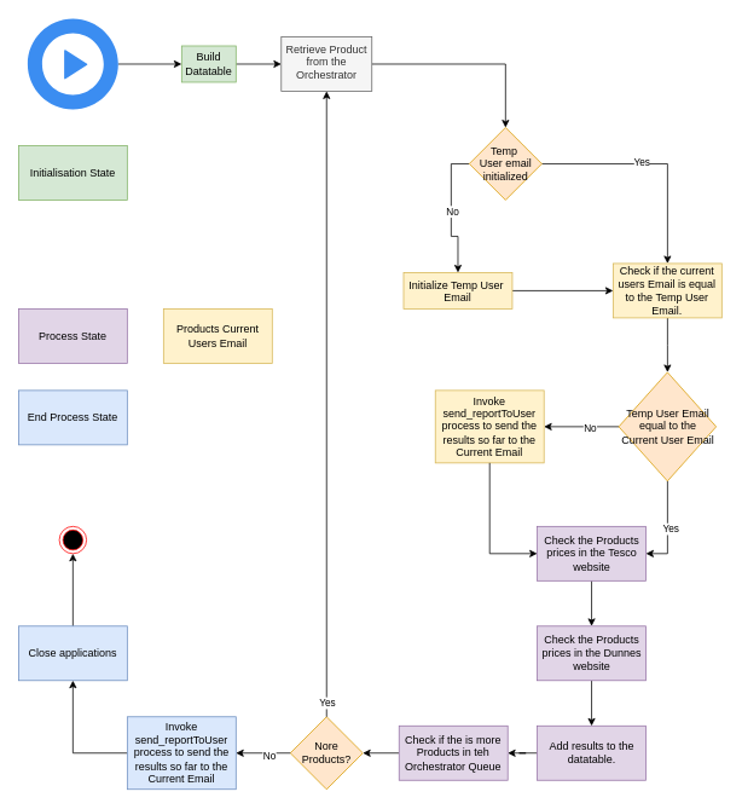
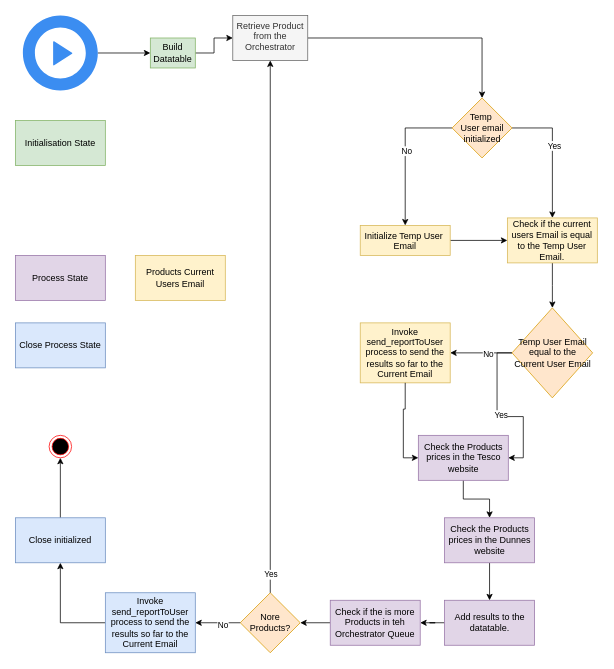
- <mxCell id="7" value="Retrieve Product from the Orchestrator" style="whiteSpace=wrap;html=1;verticalAlign=top;sketch=0;shadow=0;fillColor=#f5f5f5;strokeColor=#666666;fontColor=#333333;" vertex="1" parent="1"><mxGeometry x="310" y="40" width="100" height="60" as="geometry" /></mxCell>
+ <mxCell id="7" value="Retrieve Product from the Orchestrator" style="whiteSpace=wrap;html=1;verticalAlign=top;sketch=0;shadow=0;fillColor=#f5f5f5;strokeColor=#666666;fontColor=#333333;" vertex="1" parent="1"><mxGeometry x="310" y="20" width="100" height="60" as="geometry" /></mxCell>
- <mxCell id="14" value="Temp&amp;nbsp;&lt;div&gt;User email initialized&lt;/div&gt;" style="rhombus;whiteSpace=wrap;html=1;fillColor=#ffe6cc;strokeColor=#d79b00;" vertex="1" parent="1"><mxGeometry x="517.5" y="140" width="80" height="80" as="geometry" /></mxCell>
+ <mxCell id="14" value="Temp&amp;nbsp;&lt;div&gt;User email initialized&lt;/div&gt;" style="rhombus;whiteSpace=wrap;html=1;fillColor=#ffe6cc;strokeColor=#d79b00;" vertex="1" parent="1"><mxGeometry x="602.5" y="130" width="80" height="80" as="geometry" /></mxCell>
- <mxCell id="9" value="Initialize Temp User&amp;nbsp; Email" style="whiteSpace=wrap;html=1;verticalAlign=top;sketch=0;shadow=0;fillColor=#fff2cc;strokeColor=#d6b656;" vertex="1" parent="1"><mxGeometry x="445" y="300" width="120" height="40" as="geometry" /></mxCell>
+ <mxCell id="9" value="Initialize Temp User&amp;nbsp; Email" style="whiteSpace=wrap;html=1;verticalAlign=top;sketch=0;shadow=0;fillColor=#fff2cc;strokeColor=#d6b656;" vertex="1" parent="1"><mxGeometry x="480" y="300" width="120" height="40" as="geometry" /></mxCell>
- <mxCell id="45" value="End Process State" style="rounded=0;whiteSpace=wrap;html=1;fillColor=#dae8fc;strokeColor=#6c8ebf;" vertex="1" parent="1"><mxGeometry x="20" y="430" width="120" height="60" as="geometry" /></mxCell>
+ <mxCell id="45" value="Close Process State" style="rounded=0;whiteSpace=wrap;html=1;fillColor=#dae8fc;strokeColor=#6c8ebf;" vertex="1" parent="1"><mxGeometry x="20" y="430" width="120" height="60" as="geometry" /></mxCell>
- <mxCell id="23" value="Check the Products prices in the Tesco website" style="whiteSpace=wrap;html=1;fillColor=#e1d5e7;strokeColor=#9673a6;" vertex="1" parent="1"><mxGeometry x="592.5" y="580" width="120" height="60" as="geometry" /></mxCell>
+ <mxCell id="23" value="Check the Products prices in the Tesco website" style="whiteSpace=wrap;html=1;fillColor=#e1d5e7;strokeColor=#9673a6;" vertex="1" parent="1"><mxGeometry x="557.5" y="580" width="120" height="60" as="geometry" /></mxCell>
- <mxCell id="40" value="Close applications" style="whiteSpace=wrap;html=1;fillColor=#dae8fc;strokeColor=#6c8ebf;" vertex="1" parent="1"><mxGeometry x="20" y="690" width="120" height="60" as="geometry" /></mxCell>
+ <mxCell id="40" value="Close initialized" style="whiteSpace=wrap;html=1;fillColor=#dae8fc;strokeColor=#6c8ebf;" vertex="1" parent="1"><mxGeometry x="20" y="690" width="120" height="60" as="geometry" /></mxCell>
